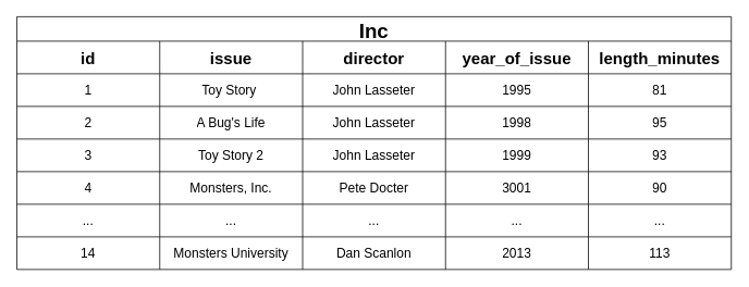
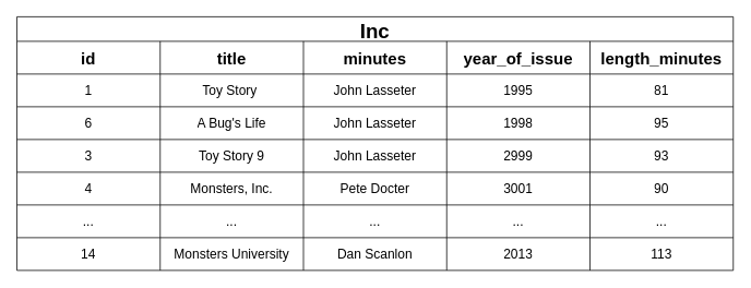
- <mxCell id="5" value="&lt;b&gt;&lt;font style=&quot;font-size: 20px;&quot;&gt;issue&lt;/font&gt;&lt;/b&gt;" style="shape=partialRectangle;html=1;whiteSpace=wrap;connectable=0;strokeColor=inherit;overflow=hidden;fillColor=none;top=0;left=0;bottom=0;right=0;pointerEvents=1;fontSize=16;" vertex="1" parent="3"><mxGeometry x="175" width="175" height="40" as="geometry"><mxRectangle width="175" height="40" as="alternateBounds" /></mxGeometry></mxCell>
+ <mxCell id="5" value="&lt;b&gt;&lt;font style=&quot;font-size: 20px;&quot;&gt;title&lt;/font&gt;&lt;/b&gt;" style="shape=partialRectangle;html=1;whiteSpace=wrap;connectable=0;strokeColor=inherit;overflow=hidden;fillColor=none;top=0;left=0;bottom=0;right=0;pointerEvents=1;fontSize=16;" vertex="1" parent="3"><mxGeometry x="175" width="175" height="40" as="geometry"><mxRectangle width="175" height="40" as="alternateBounds" /></mxGeometry></mxCell>
- <mxCell id="6" value="&lt;b&gt;&lt;font style=&quot;font-size: 20px;&quot;&gt;director&lt;/font&gt;&lt;/b&gt;" style="shape=partialRectangle;html=1;whiteSpace=wrap;connectable=0;strokeColor=inherit;overflow=hidden;fillColor=none;top=0;left=0;bottom=0;right=0;pointerEvents=1;fontSize=16;" vertex="1" parent="3"><mxGeometry x="350" width="175" height="40" as="geometry"><mxRectangle width="175" height="40" as="alternateBounds" /></mxGeometry></mxCell>
+ <mxCell id="6" value="&lt;b&gt;&lt;font style=&quot;font-size: 20px;&quot;&gt;minutes&lt;/font&gt;&lt;/b&gt;" style="shape=partialRectangle;html=1;whiteSpace=wrap;connectable=0;strokeColor=inherit;overflow=hidden;fillColor=none;top=0;left=0;bottom=0;right=0;pointerEvents=1;fontSize=16;" vertex="1" parent="3"><mxGeometry x="350" width="175" height="40" as="geometry"><mxRectangle width="175" height="40" as="alternateBounds" /></mxGeometry></mxCell>
- <mxCell id="16" value="2" style="shape=partialRectangle;html=1;whiteSpace=wrap;connectable=0;strokeColor=inherit;overflow=hidden;fillColor=none;top=0;left=0;bottom=0;right=0;pointerEvents=1;fontSize=16;" vertex="1" parent="15"><mxGeometry width="175" height="40" as="geometry"><mxRectangle width="175" height="40" as="alternateBounds" /></mxGeometry></mxCell>
+ <mxCell id="16" value="6" style="shape=partialRectangle;html=1;whiteSpace=wrap;connectable=0;strokeColor=inherit;overflow=hidden;fillColor=none;top=0;left=0;bottom=0;right=0;pointerEvents=1;fontSize=16;" vertex="1" parent="15"><mxGeometry width="175" height="40" as="geometry"><mxRectangle width="175" height="40" as="alternateBounds" /></mxGeometry></mxCell>
- <mxCell id="23" value="Toy Story 2" style="shape=partialRectangle;html=1;whiteSpace=wrap;connectable=0;strokeColor=inherit;overflow=hidden;fillColor=none;top=0;left=0;bottom=0;right=0;pointerEvents=1;fontSize=16;" vertex="1" parent="21"><mxGeometry x="175" width="175" height="40" as="geometry"><mxRectangle width="175" height="40" as="alternateBounds" /></mxGeometry></mxCell>
+ <mxCell id="23" value="Toy Story 9" style="shape=partialRectangle;html=1;whiteSpace=wrap;connectable=0;strokeColor=inherit;overflow=hidden;fillColor=none;top=0;left=0;bottom=0;right=0;pointerEvents=1;fontSize=16;" vertex="1" parent="21"><mxGeometry x="175" width="175" height="40" as="geometry"><mxRectangle width="175" height="40" as="alternateBounds" /></mxGeometry></mxCell>
- <mxCell id="25" value="1999" style="shape=partialRectangle;html=1;whiteSpace=wrap;connectable=0;strokeColor=inherit;overflow=hidden;fillColor=none;top=0;left=0;bottom=0;right=0;pointerEvents=1;fontSize=16;" vertex="1" parent="21"><mxGeometry x="525" width="175" height="40" as="geometry"><mxRectangle width="175" height="40" as="alternateBounds" /></mxGeometry></mxCell>
+ <mxCell id="25" value="2999" style="shape=partialRectangle;html=1;whiteSpace=wrap;connectable=0;strokeColor=inherit;overflow=hidden;fillColor=none;top=0;left=0;bottom=0;right=0;pointerEvents=1;fontSize=16;" vertex="1" parent="21"><mxGeometry x="525" width="175" height="40" as="geometry"><mxRectangle width="175" height="40" as="alternateBounds" /></mxGeometry></mxCell>
